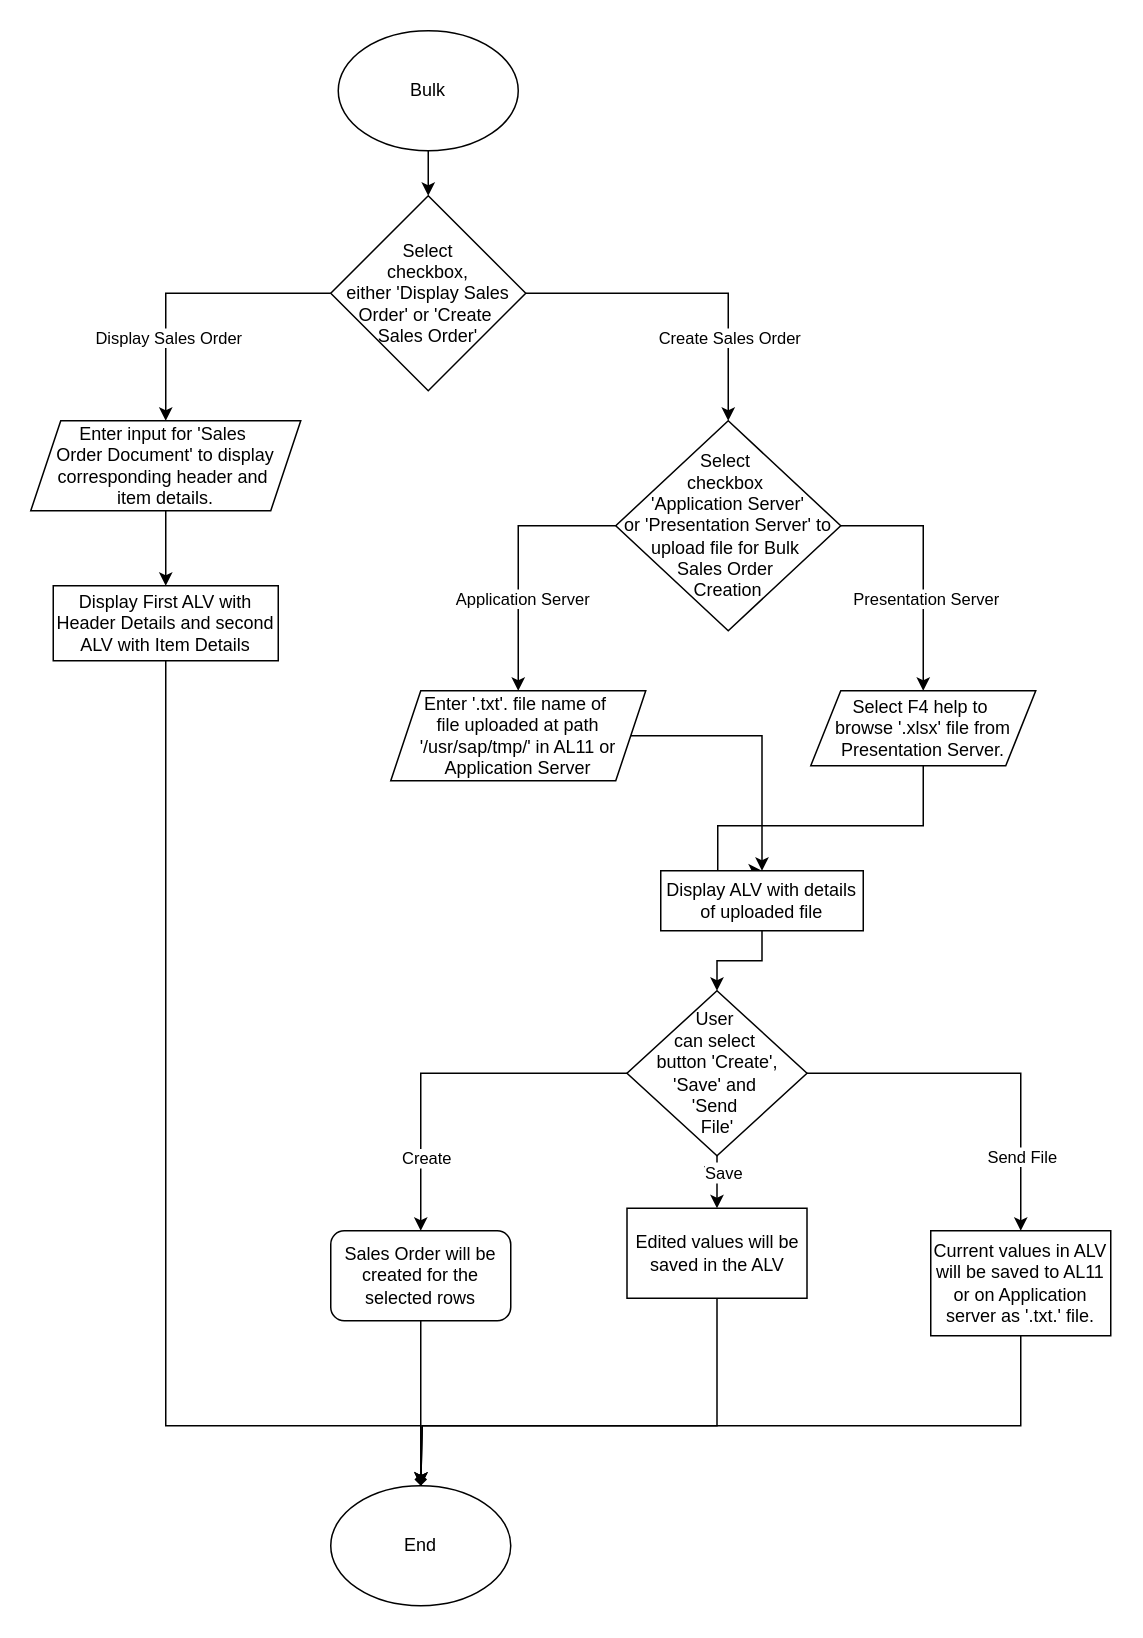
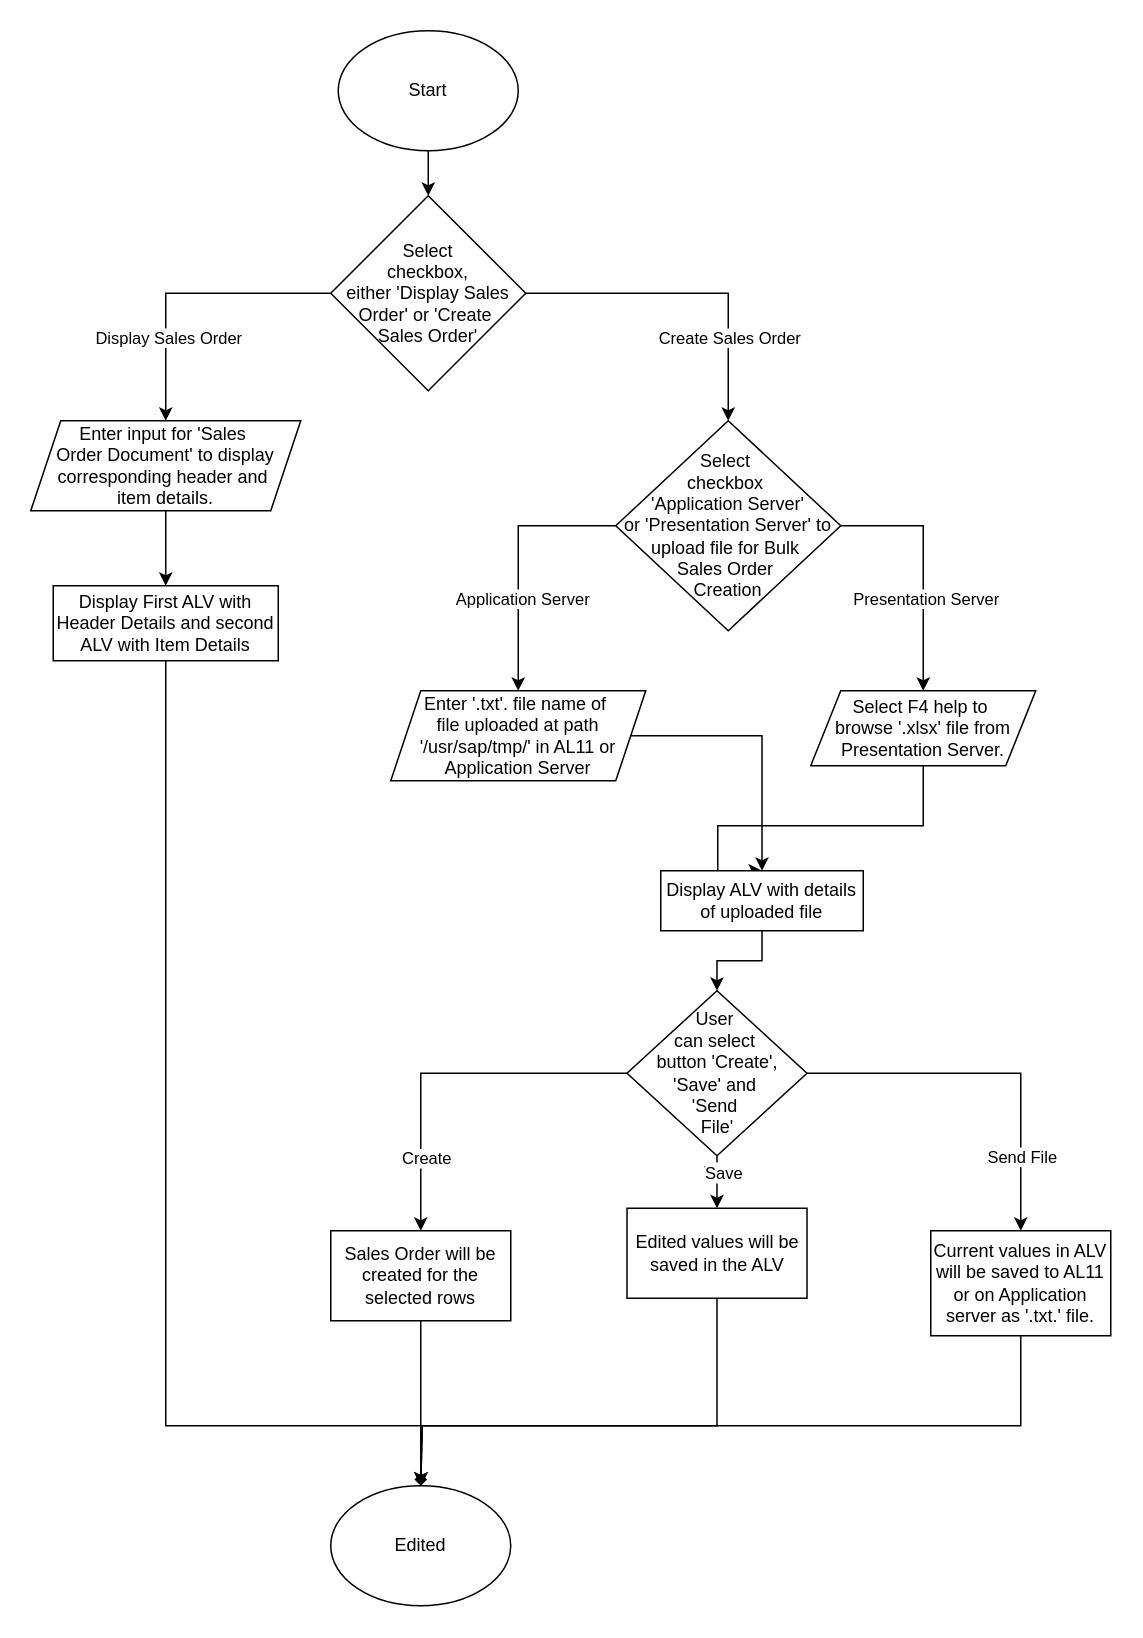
- <mxCell id="3" value="Bulk" style="ellipse;whiteSpace=wrap;html=1;" vertex="1" parent="1"><mxGeometry x="225" y="20" width="120" height="80" as="geometry" /></mxCell>
+ <mxCell id="3" value="Start" style="ellipse;whiteSpace=wrap;html=1;" vertex="1" parent="1"><mxGeometry x="225" y="20" width="120" height="80" as="geometry" /></mxCell>
- <mxCell id="33" value="Sales Order will be created for the selected rows" style="whiteSpace=wrap;html=1;rounded=1;" vertex="1" parent="1"><mxGeometry x="220" y="820" width="120" height="60" as="geometry" /></mxCell>
+ <mxCell id="33" value="Sales Order will be created for the selected rows" style="rounded=0;whiteSpace=wrap;html=1;" vertex="1" parent="1"><mxGeometry x="220" y="820" width="120" height="60" as="geometry" /></mxCell>
- <mxCell id="38" value="End" style="ellipse;whiteSpace=wrap;html=1;" vertex="1" parent="1"><mxGeometry x="220" y="990" width="120" height="80" as="geometry" /></mxCell>
+ <mxCell id="38" value="Edited" style="ellipse;whiteSpace=wrap;html=1;" vertex="1" parent="1"><mxGeometry x="220" y="990" width="120" height="80" as="geometry" /></mxCell>
